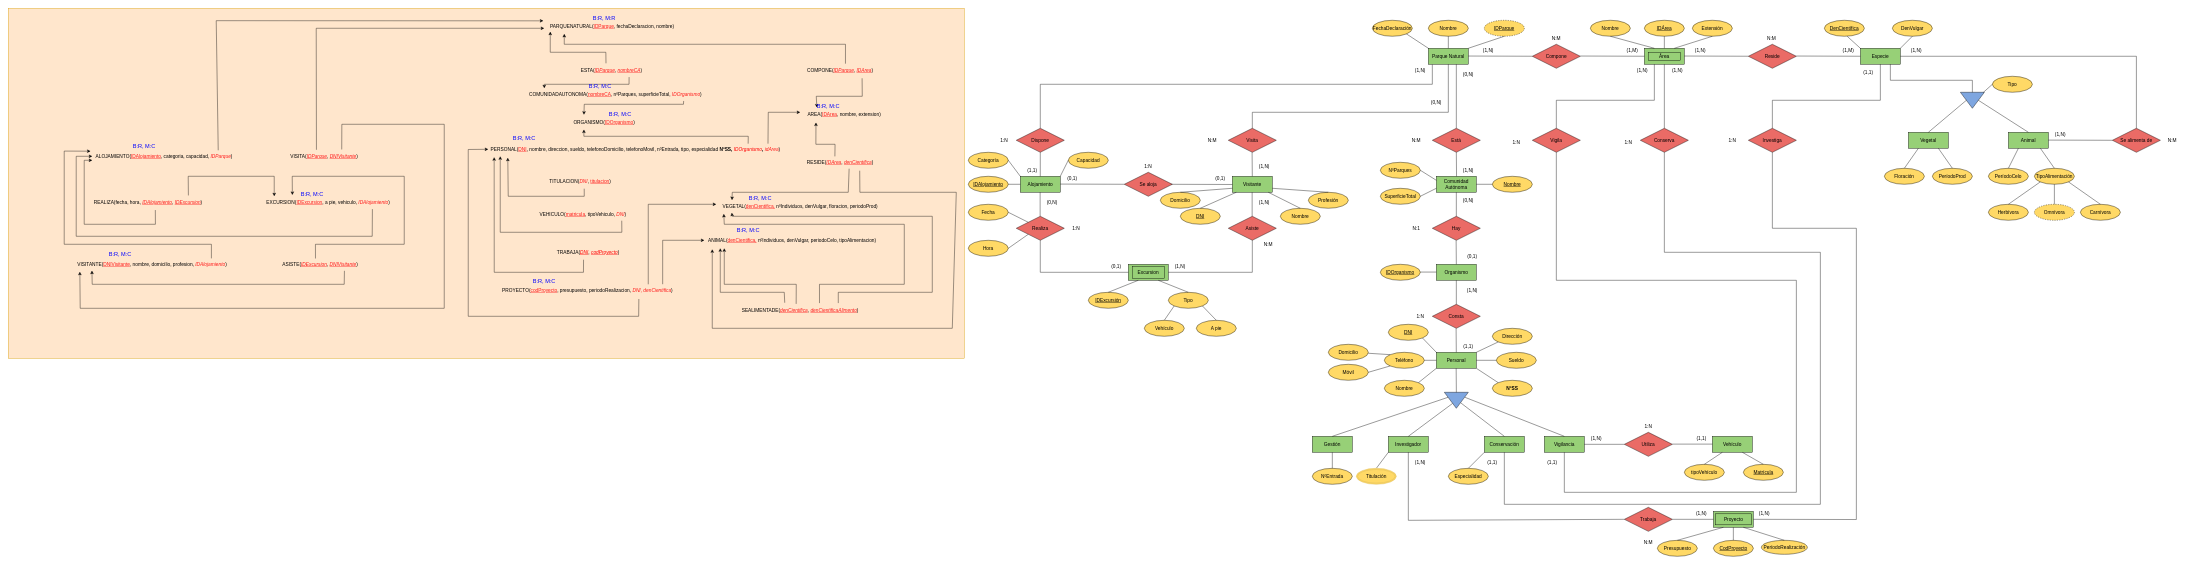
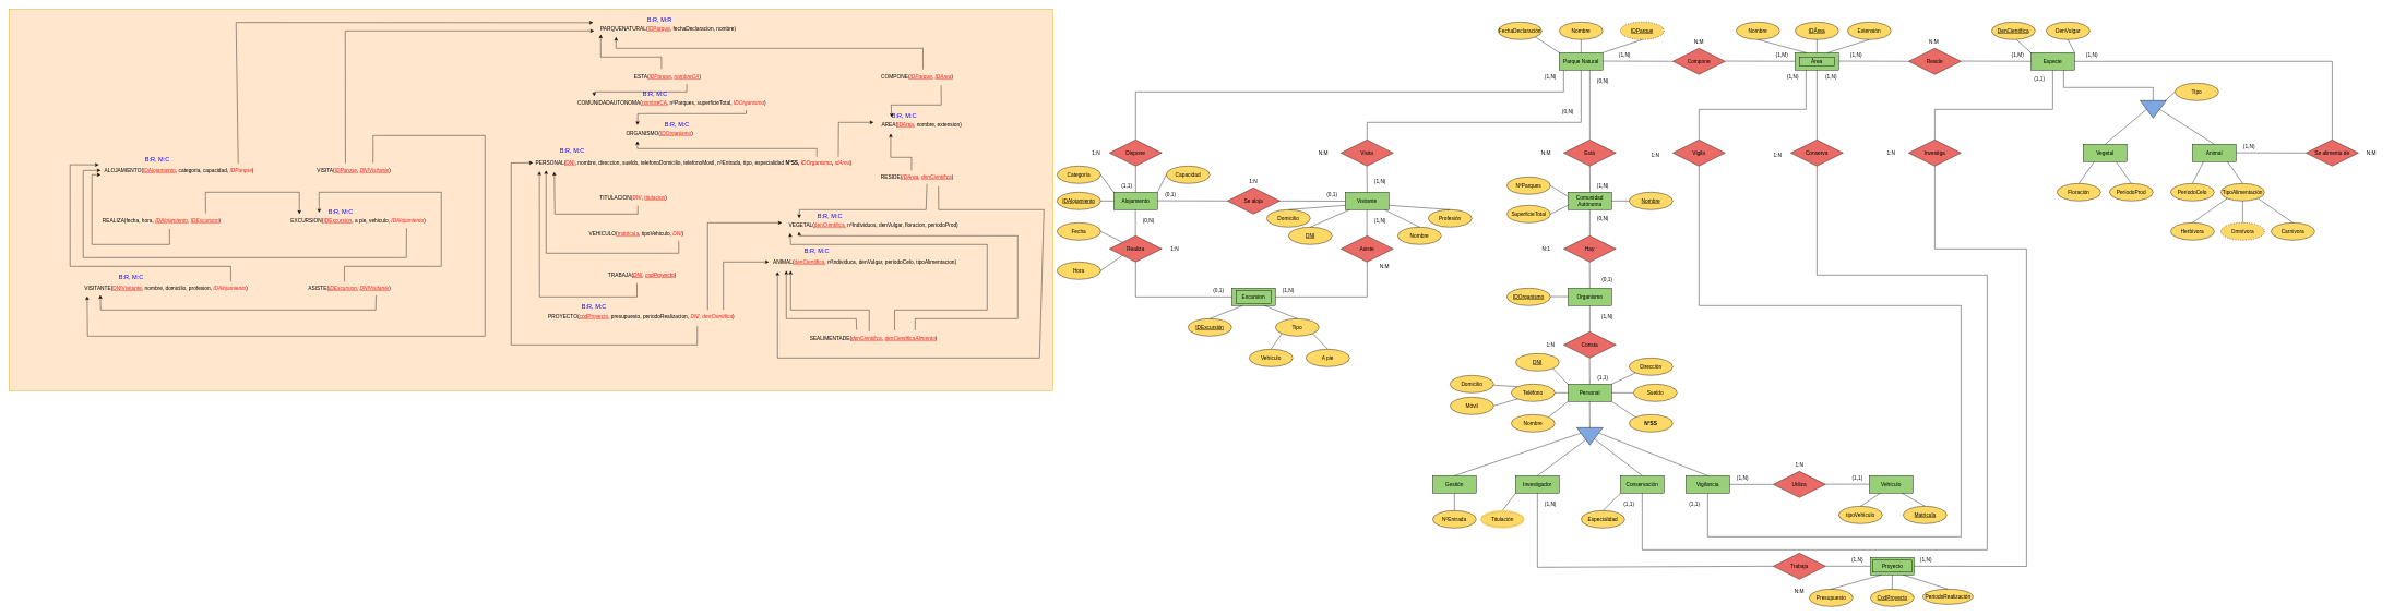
- <mxCell id="76" value="DenVulgar" style="ellipse;whiteSpace=wrap;html=1;align=center;fillColor=#FFD966;" parent="1" vertex="1"><mxGeometry x="4730" y="50" width="100" height="40" as="geometry" /></mxCell>
+ <mxCell id="76" value="DenVulgar" style="ellipse;whiteSpace=wrap;html=1;align=center;fillColor=#FFD966;" parent="1" vertex="1"><mxGeometry x="4685" y="50" width="100" height="40" as="geometry" /></mxCell>
